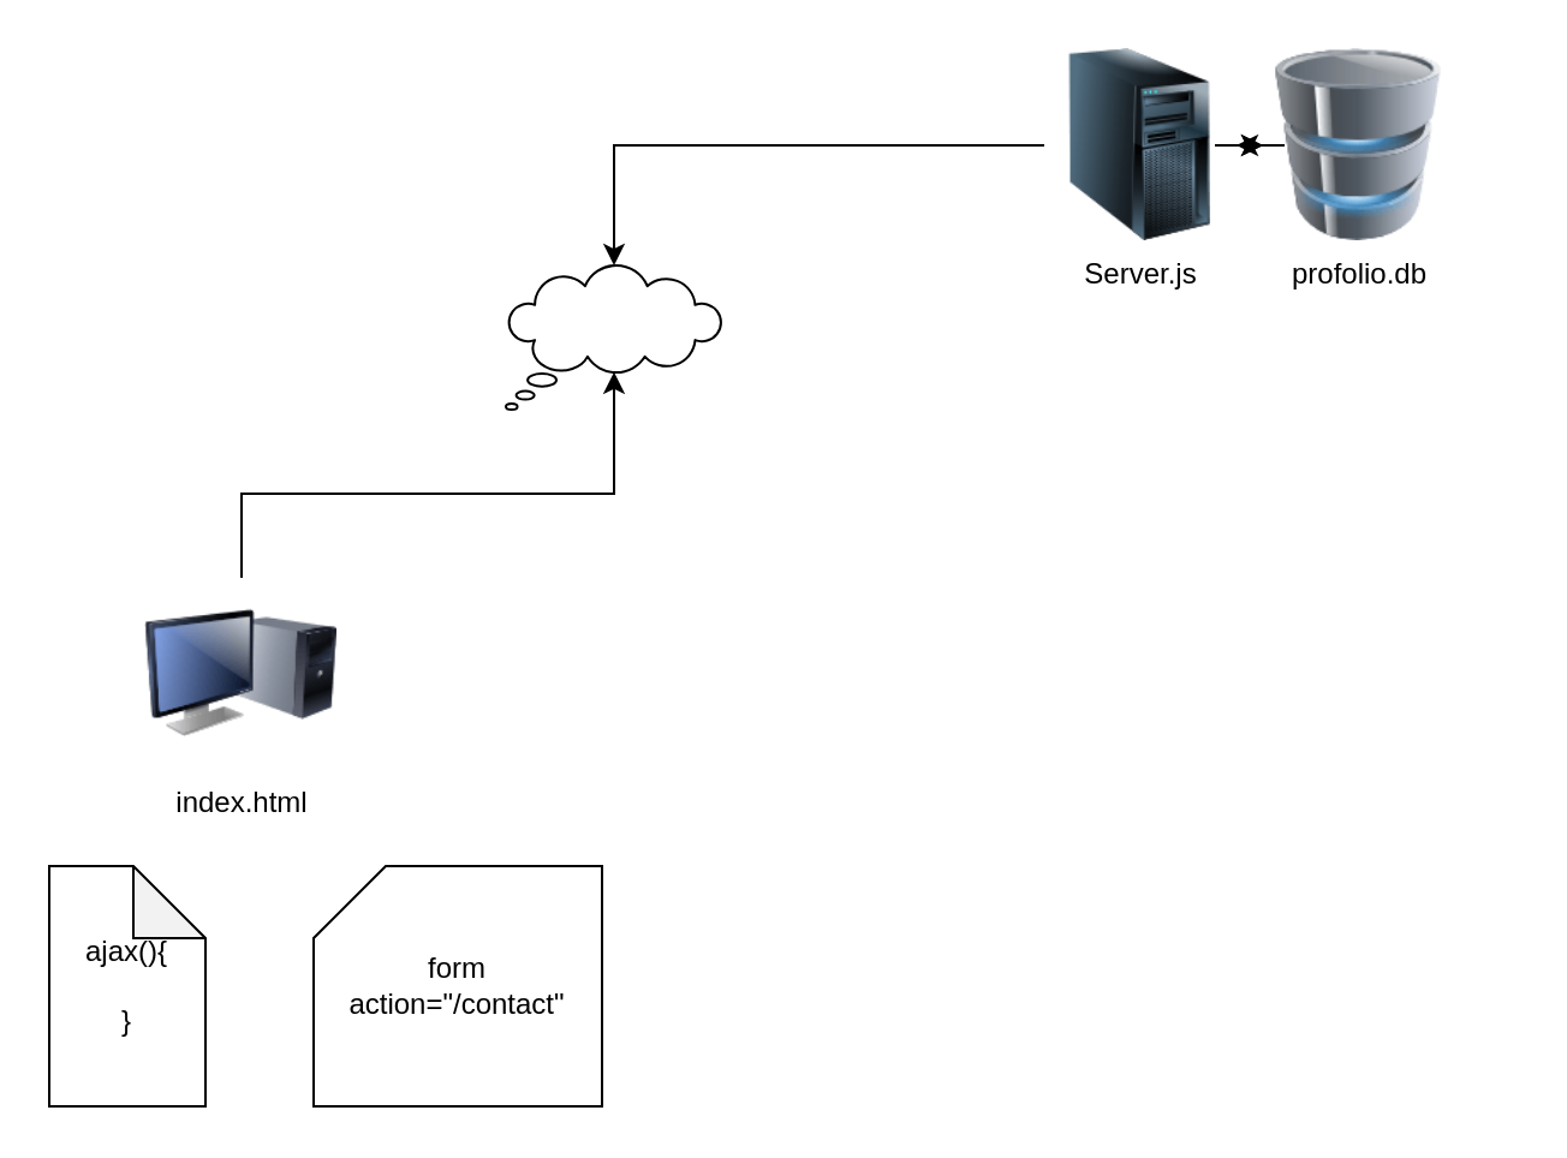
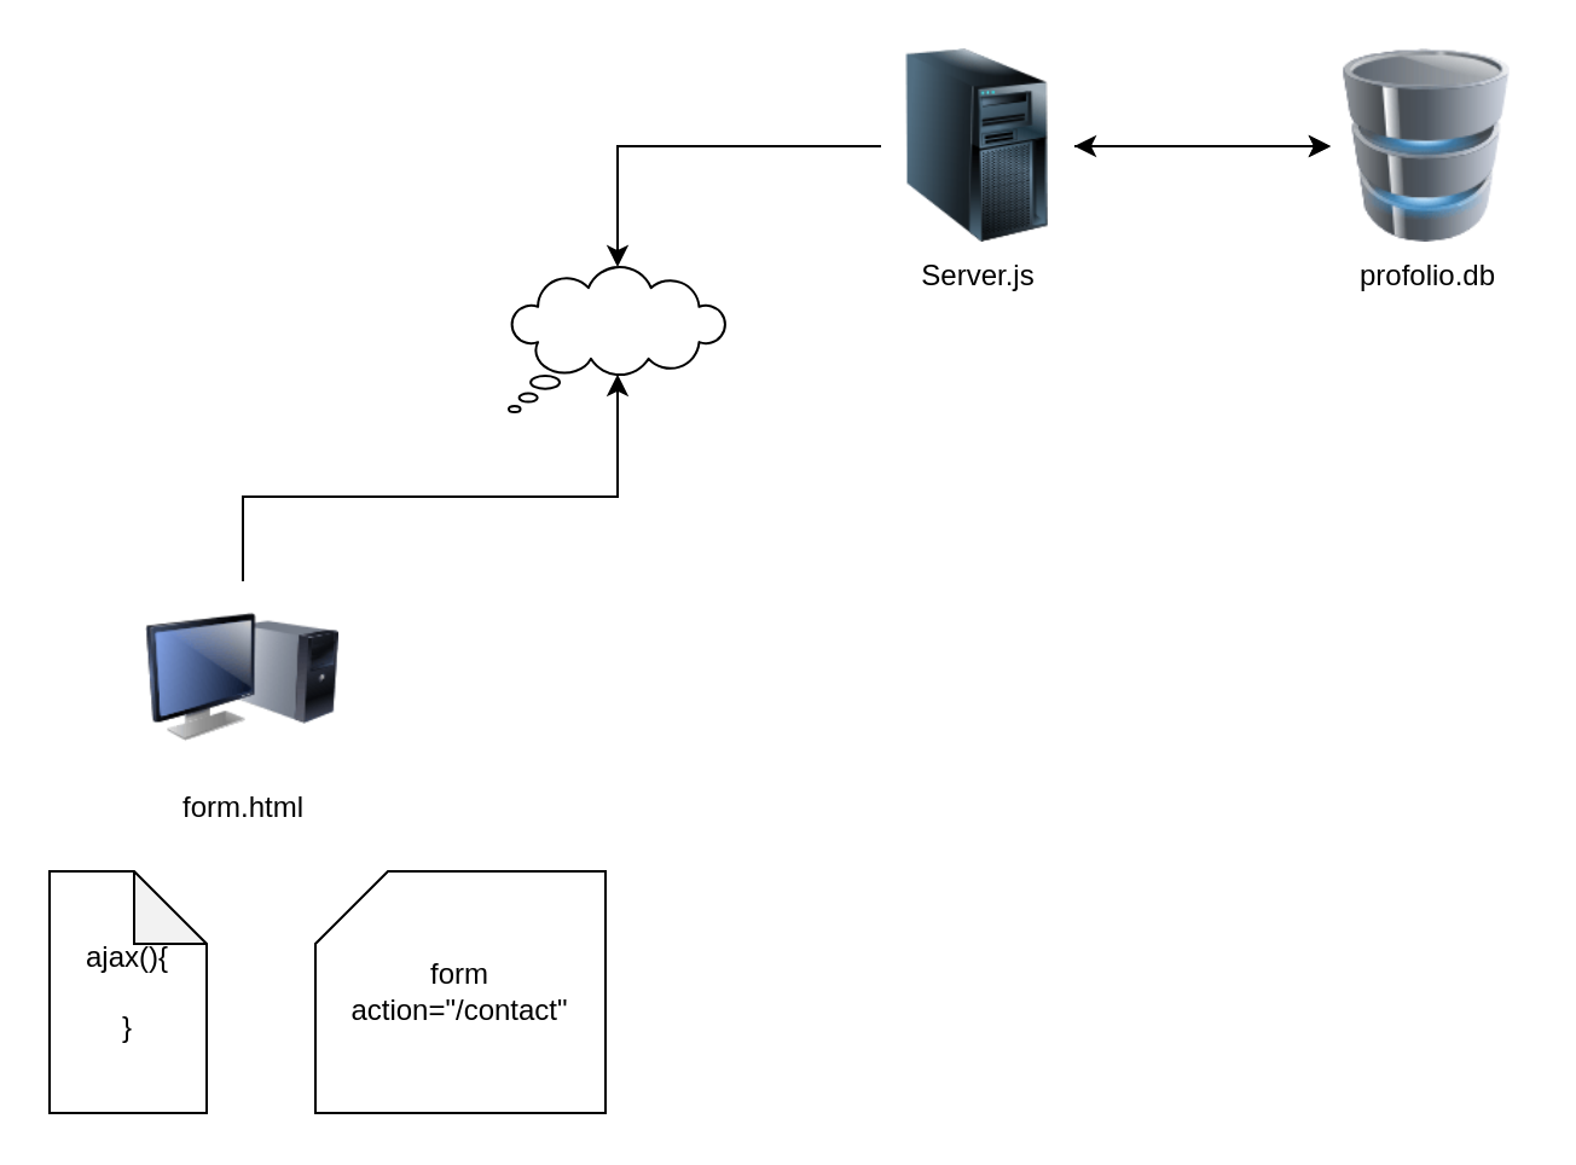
- <mxCell id="3" value="Server.js" style="image;html=1;image=img/lib/clip_art/computers/Server_Tower_128x128.png" vertex="1" parent="1"><mxGeometry x="434" y="20" width="80" height="80" as="geometry" /></mxCell>
+ <mxCell id="3" value="Server.js" style="image;html=1;image=img/lib/clip_art/computers/Server_Tower_128x128.png" vertex="1" parent="1"><mxGeometry x="364" y="20" width="80" height="80" as="geometry" /></mxCell>
- <mxCell id="8" value="profolio.db" style="image;html=1;image=img/lib/clip_art/computers/Database_128x128.png" vertex="1" parent="1"><mxGeometry x="525" y="20" width="80" height="80" as="geometry" /></mxCell>
+ <mxCell id="8" value="profolio.db" style="image;html=1;image=img/lib/clip_art/computers/Database_128x128.png" vertex="1" parent="1"><mxGeometry x="550" y="20" width="80" height="80" as="geometry" /></mxCell>
- <mxCell id="4" value="index.html" style="image;html=1;image=img/lib/clip_art/computers/Monitor_Tower_128x128.png" vertex="1" parent="1"><mxGeometry x="60" y="240" width="80" height="80" as="geometry" /></mxCell>
+ <mxCell id="4" value="form.html" style="image;html=1;image=img/lib/clip_art/computers/Monitor_Tower_128x128.png" vertex="1" parent="1"><mxGeometry x="60" y="240" width="80" height="80" as="geometry" /></mxCell>
